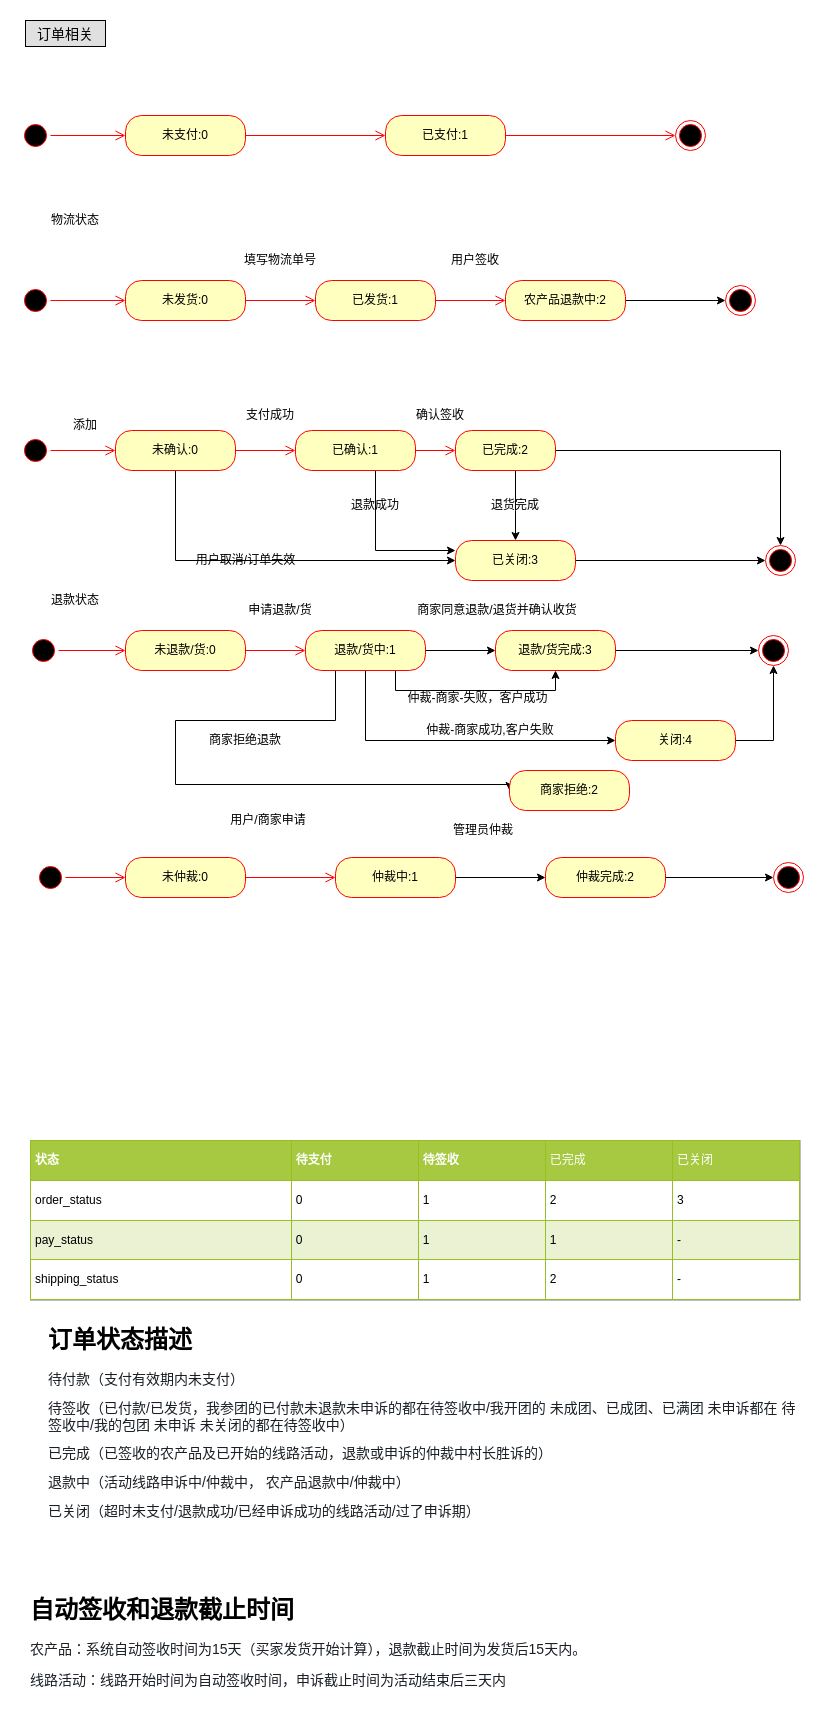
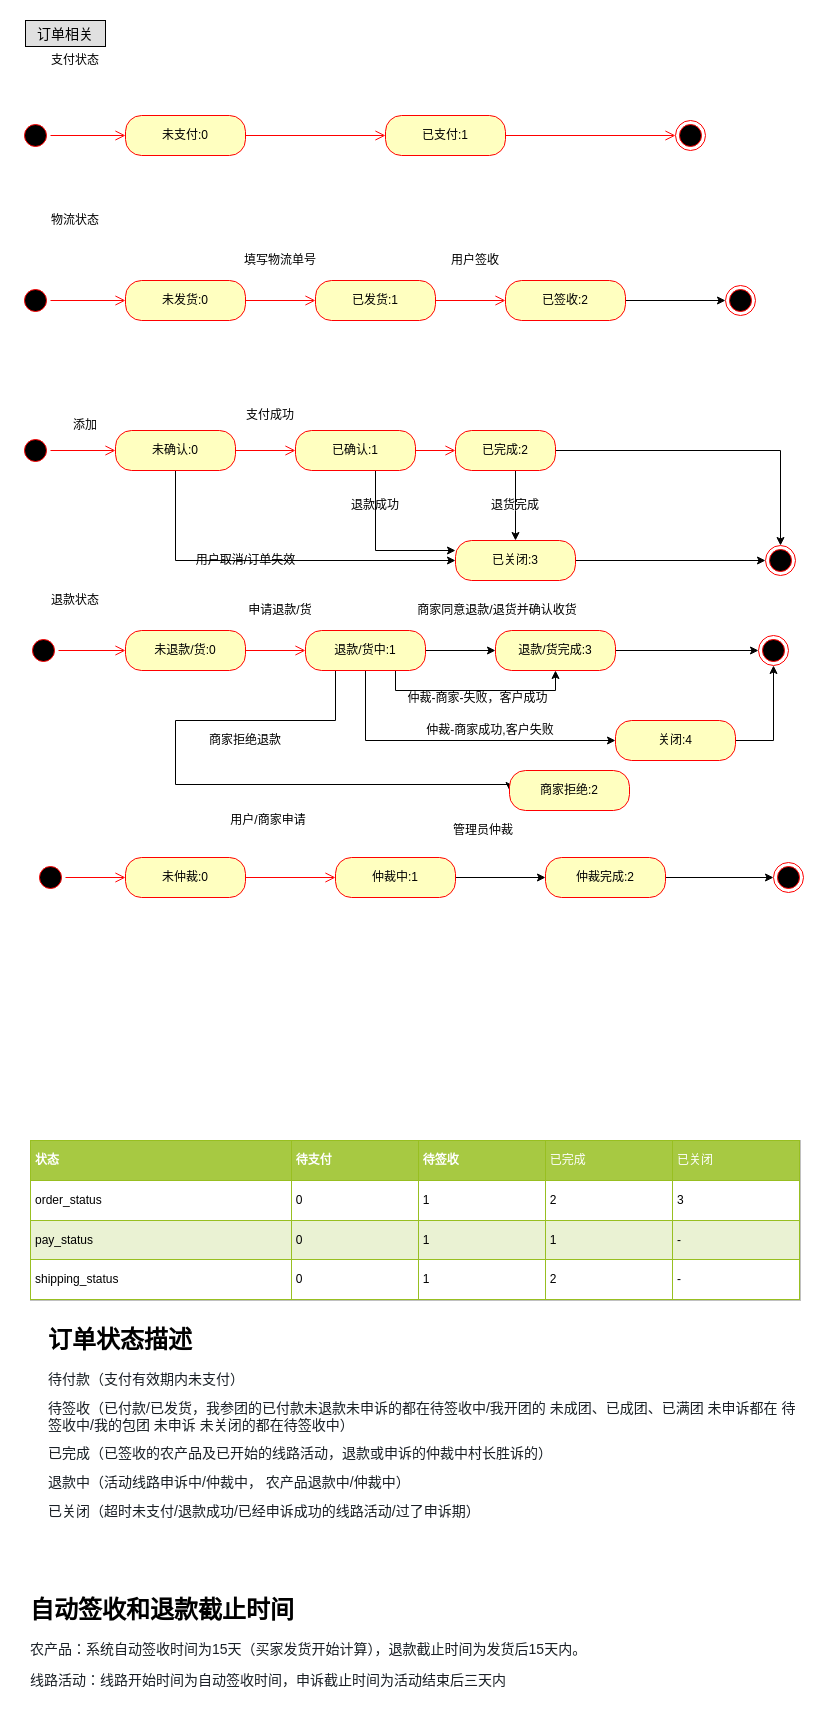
+ <mxCell id="5" value="支付状态" style="text;html=1;strokeColor=none;fillColor=none;align=center;verticalAlign=middle;whiteSpace=wrap;rounded=0;" parent="1" vertex="1"><mxGeometry x="35" y="50" width="80" height="20" as="geometry" /></mxCell>
- <mxCell id="18" value="农产品退款中:2" style="rounded=1;whiteSpace=wrap;html=1;arcSize=40;fontColor=#000000;fillColor=#ffffc0;strokeColor=#ff0000;" parent="1" vertex="1"><mxGeometry x="505" y="280" width="120" height="40" as="geometry" /></mxCell>
+ <mxCell id="18" value="已签收:2" style="rounded=1;whiteSpace=wrap;html=1;arcSize=40;fontColor=#000000;fillColor=#ffffc0;strokeColor=#ff0000;" parent="1" vertex="1"><mxGeometry x="505" y="280" width="120" height="40" as="geometry" /></mxCell>
- <mxCell id="37" value="确认签收" style="text;html=1;strokeColor=none;fillColor=none;align=center;verticalAlign=middle;whiteSpace=wrap;rounded=0;" parent="1" vertex="1"><mxGeometry x="415" y="405" width="50" height="20" as="geometry" /></mxCell>
